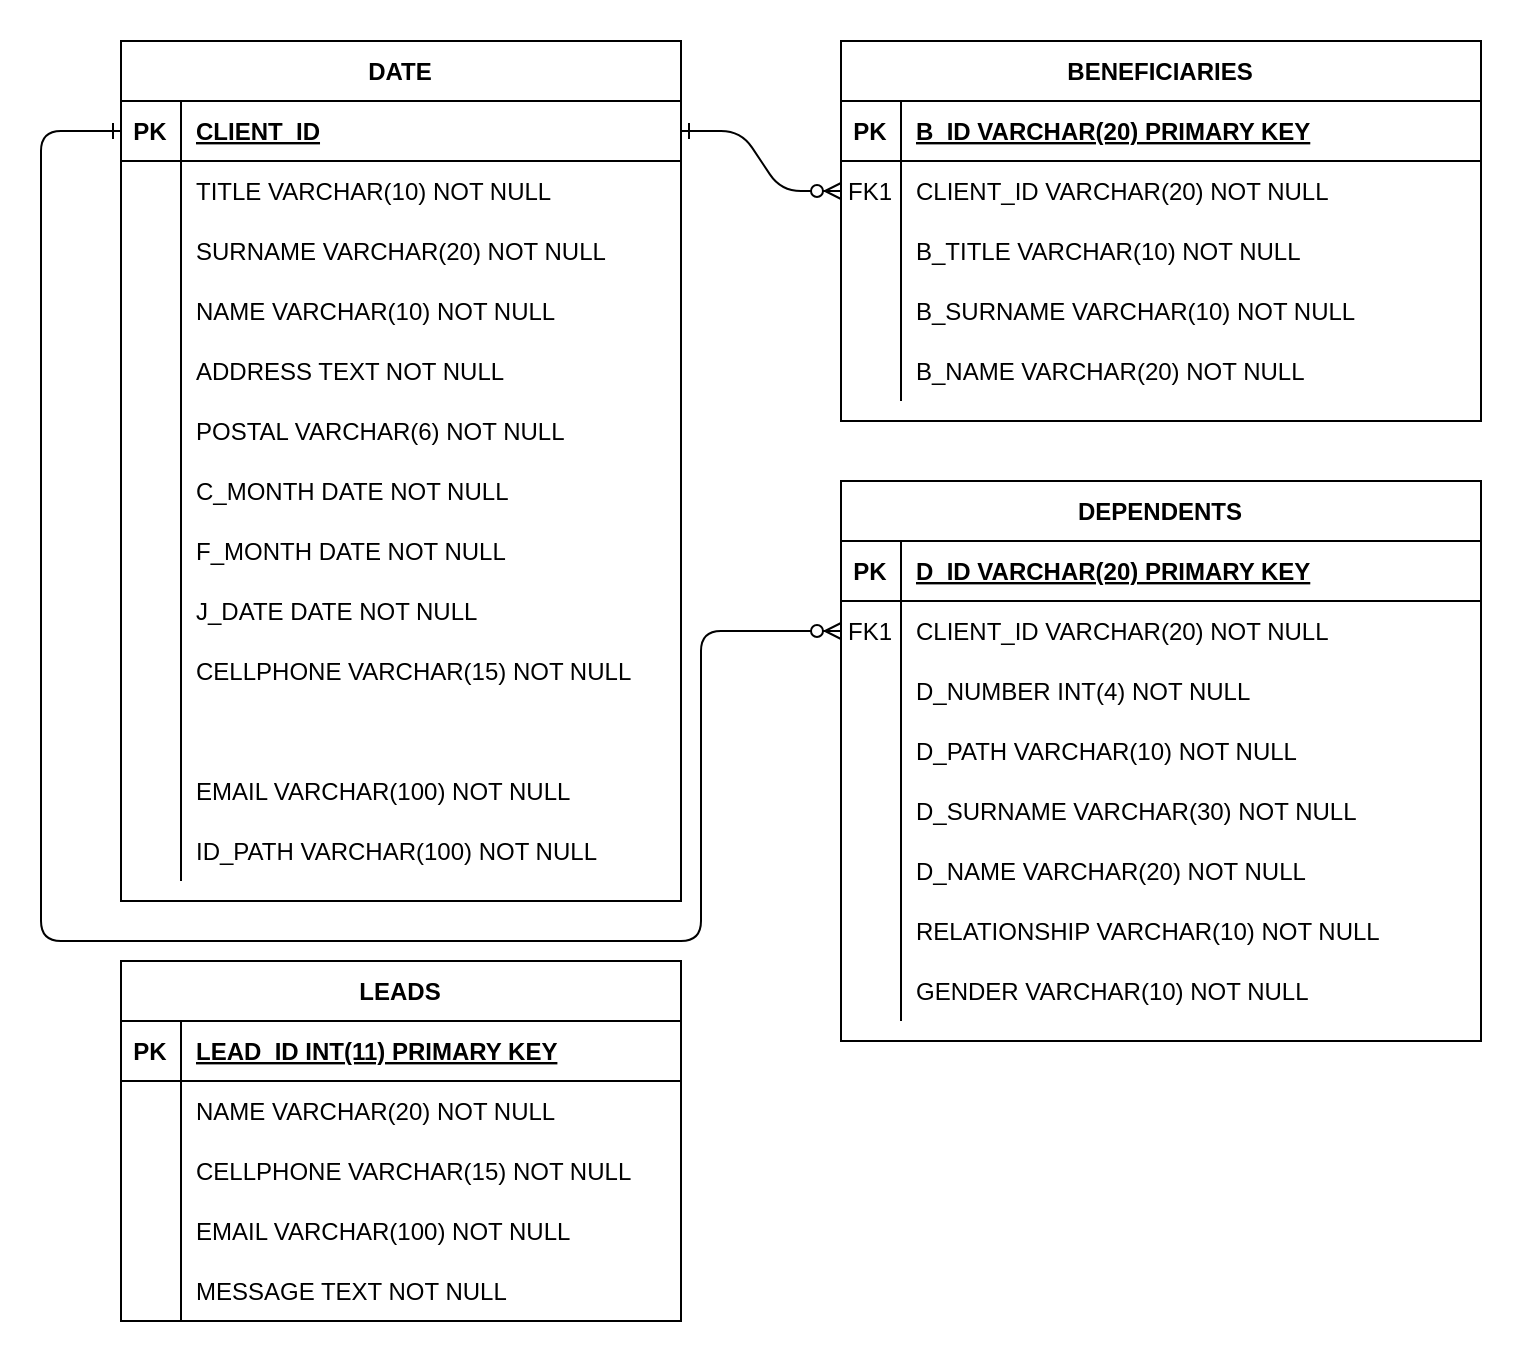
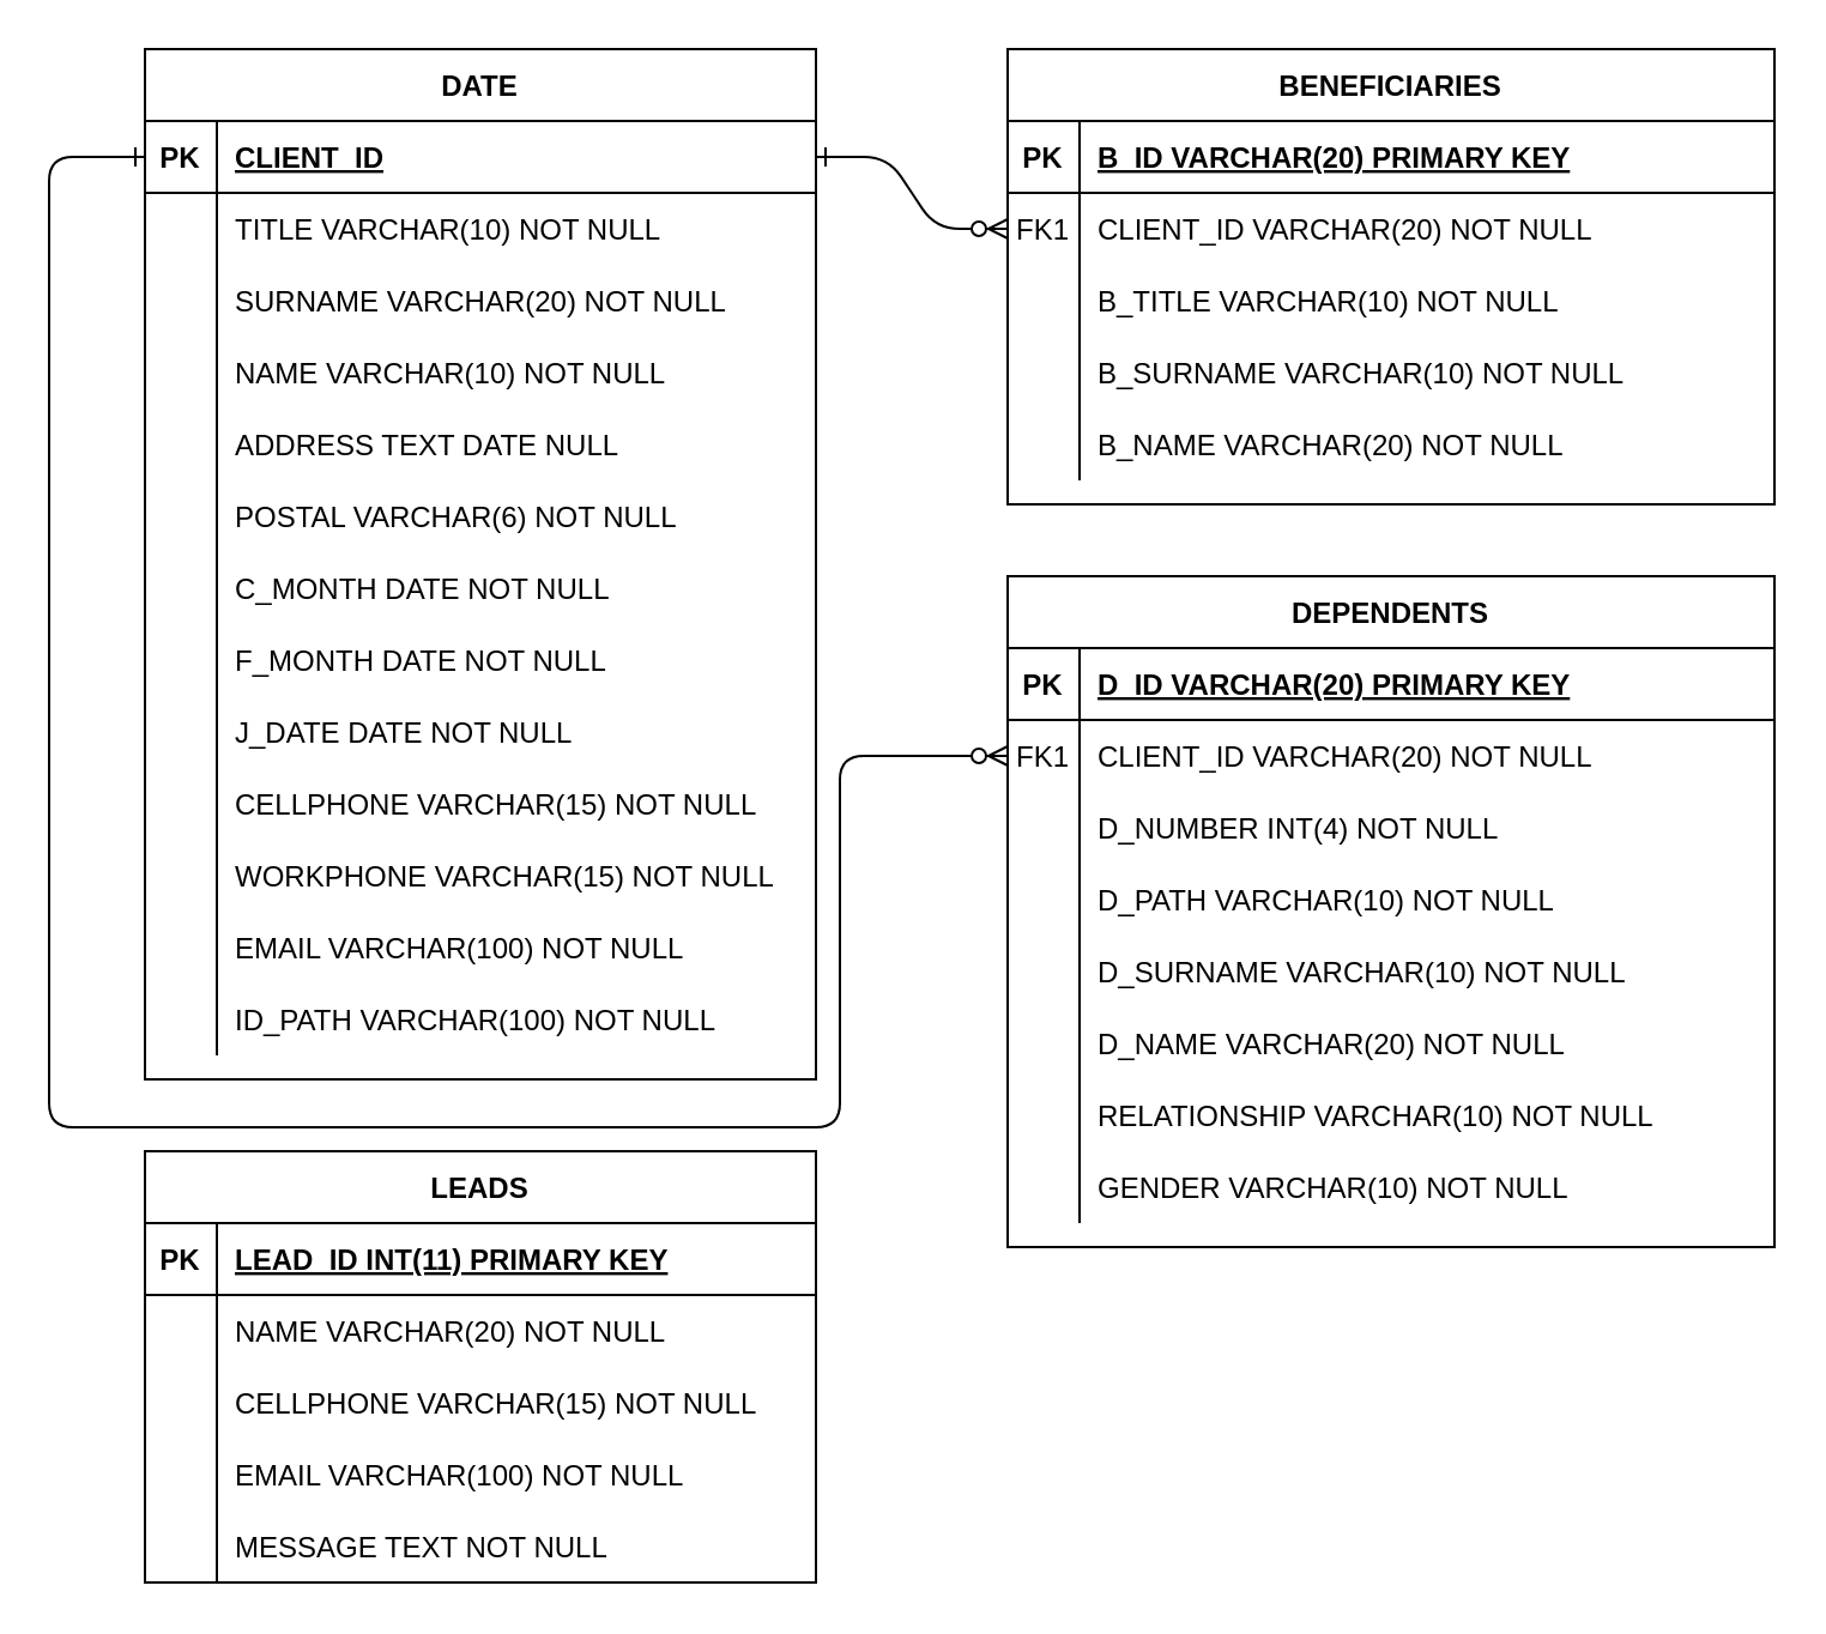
- <mxCell id="60" value="ADDRESS TEXT NOT NULL" style="shape=partialRectangle;overflow=hidden;connectable=0;fillColor=none;top=0;left=0;bottom=0;right=0;align=left;spacingLeft=6;" vertex="1" parent="58"><mxGeometry x="30" width="250" height="30" as="geometry" /></mxCell>
+ <mxCell id="60" value="ADDRESS TEXT DATE NULL" style="shape=partialRectangle;overflow=hidden;connectable=0;fillColor=none;top=0;left=0;bottom=0;right=0;align=left;spacingLeft=6;" vertex="1" parent="58"><mxGeometry x="30" width="250" height="30" as="geometry" /></mxCell>
+ <mxCell id="78" value="WORKPHONE VARCHAR(15) NOT NULL" style="shape=partialRectangle;overflow=hidden;connectable=0;fillColor=none;top=0;left=0;bottom=0;right=0;align=left;spacingLeft=6;" vertex="1" parent="76"><mxGeometry x="30" width="250" height="30" as="geometry" /></mxCell>
- <mxCell id="35" value="D_SURNAME VARCHAR(30) NOT NULL" style="shape=partialRectangle;overflow=hidden;connectable=0;fillColor=none;top=0;left=0;bottom=0;right=0;align=left;spacingLeft=6;" vertex="1" parent="33"><mxGeometry x="30" width="290" height="30" as="geometry" /></mxCell>
+ <mxCell id="35" value="D_SURNAME VARCHAR(10) NOT NULL" style="shape=partialRectangle;overflow=hidden;connectable=0;fillColor=none;top=0;left=0;bottom=0;right=0;align=left;spacingLeft=6;" vertex="1" parent="33"><mxGeometry x="30" width="290" height="30" as="geometry" /></mxCell>
